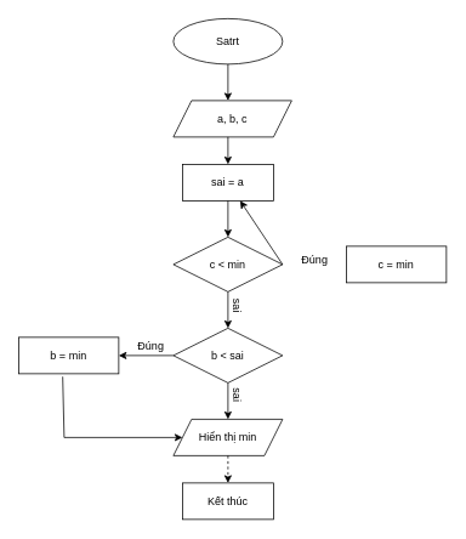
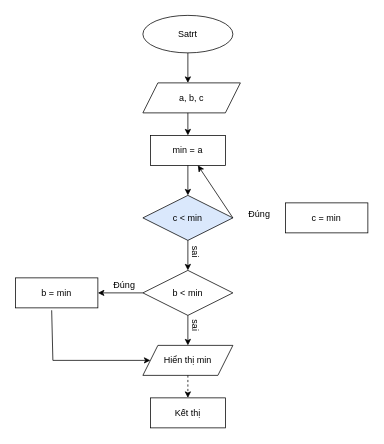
- <mxCell id="6" value="sai = a" style="rounded=0;whiteSpace=wrap;html=1;" vertex="1" parent="1"><mxGeometry x="200" y="180" width="100" height="40" as="geometry" /></mxCell>
+ <mxCell id="6" value="min = a" style="rounded=0;whiteSpace=wrap;html=1;" vertex="1" parent="1"><mxGeometry x="200" y="180" width="100" height="40" as="geometry" /></mxCell>
- <mxCell id="8" value="c &amp;lt; min" style="rhombus;whiteSpace=wrap;html=1;" vertex="1" parent="1"><mxGeometry x="190" y="260" width="120" height="60" as="geometry" /></mxCell>
+ <mxCell id="8" value="c &amp;lt; min" style="rhombus;whiteSpace=wrap;html=1;fillColor=#dae8fc;" vertex="1" parent="1"><mxGeometry x="190" y="260" width="120" height="60" as="geometry" /></mxCell>
- <mxCell id="14" value="b &amp;lt; sai" style="rhombus;whiteSpace=wrap;html=1;" vertex="1" parent="1"><mxGeometry x="190" y="360" width="120" height="60" as="geometry" /></mxCell>
+ <mxCell id="14" value="b &amp;lt; min" style="rhombus;whiteSpace=wrap;html=1;" vertex="1" parent="1"><mxGeometry x="190" y="360" width="120" height="60" as="geometry" /></mxCell>
- <mxCell id="19" value="Kết thúc" style="rounded=0;whiteSpace=wrap;html=1;" vertex="1" parent="1"><mxGeometry x="200" y="530" width="100" height="40" as="geometry" /></mxCell>
+ <mxCell id="19" value="Kết thị" style="rounded=0;whiteSpace=wrap;html=1;" vertex="1" parent="1"><mxGeometry x="200" y="530" width="100" height="40" as="geometry" /></mxCell>
